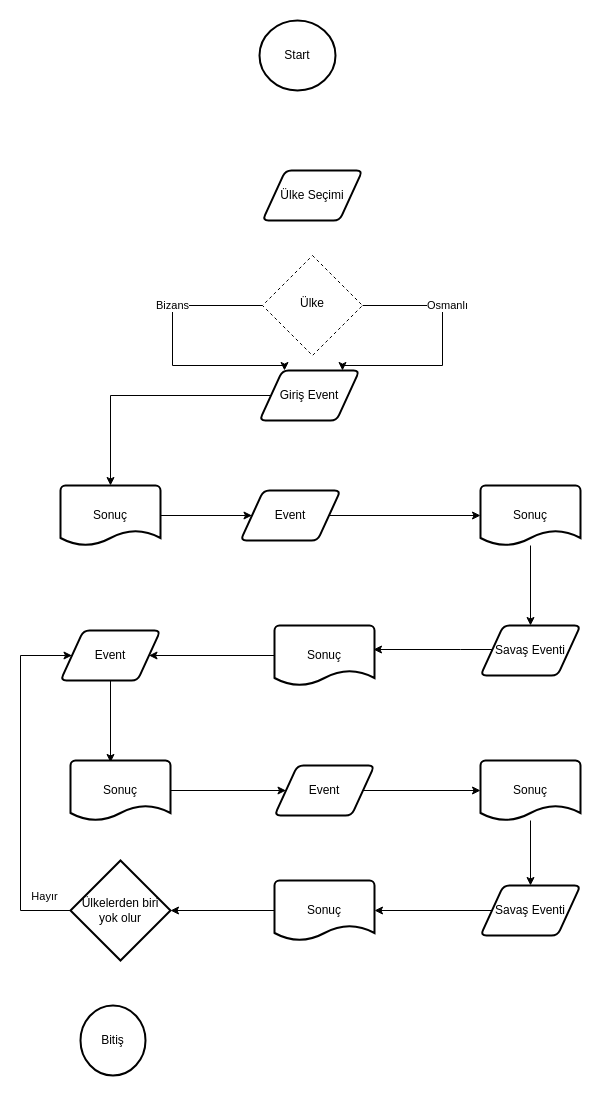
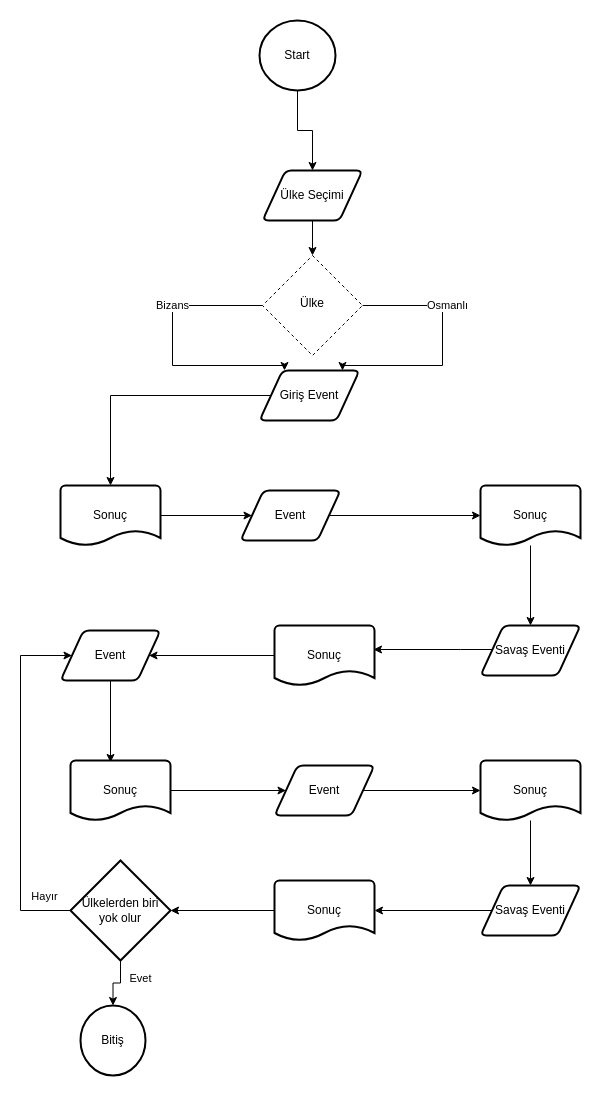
+ <mxCell id="2" style="edgeStyle=orthogonalEdgeStyle;rounded=0;orthogonalLoop=1;jettySize=auto;html=1;startArrow=none;startFill=0;endArrow=classic;endFill=1;entryX=0.5;entryY=0;entryDx=0;entryDy=0;" edge="1" parent="1" source="3" target="5"><mxGeometry relative="1" as="geometry"><mxPoint x="312" y="145" as="targetPoint" /></mxGeometry></mxCell>
+ <mxCell id="4" style="edgeStyle=orthogonalEdgeStyle;rounded=0;orthogonalLoop=1;jettySize=auto;html=1;entryX=0.5;entryY=0;entryDx=0;entryDy=0;startArrow=none;startFill=0;endArrow=classic;endFill=1;" edge="1" parent="1" source="5" target="10"><mxGeometry relative="1" as="geometry" /></mxCell>
+ <mxCell id="37" value="Evet" style="edgeStyle=orthogonalEdgeStyle;rounded=0;orthogonalLoop=1;jettySize=auto;html=1;startArrow=none;startFill=0;endArrow=classic;endFill=1;entryX=0.5;entryY=0;entryDx=0;entryDy=0;entryPerimeter=0;" edge="1" parent="1" source="38" target="39"><mxGeometry x="-0.333" y="20" relative="1" as="geometry"><mxPoint x="130" y="1005" as="targetPoint" /><mxPoint as="offset" /></mxGeometry></mxCell>
